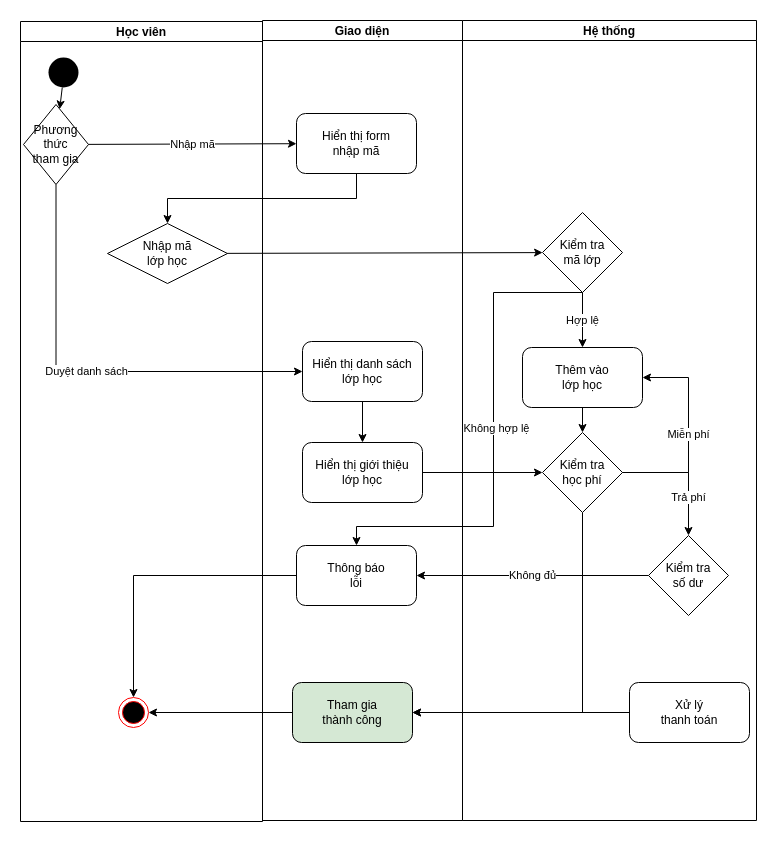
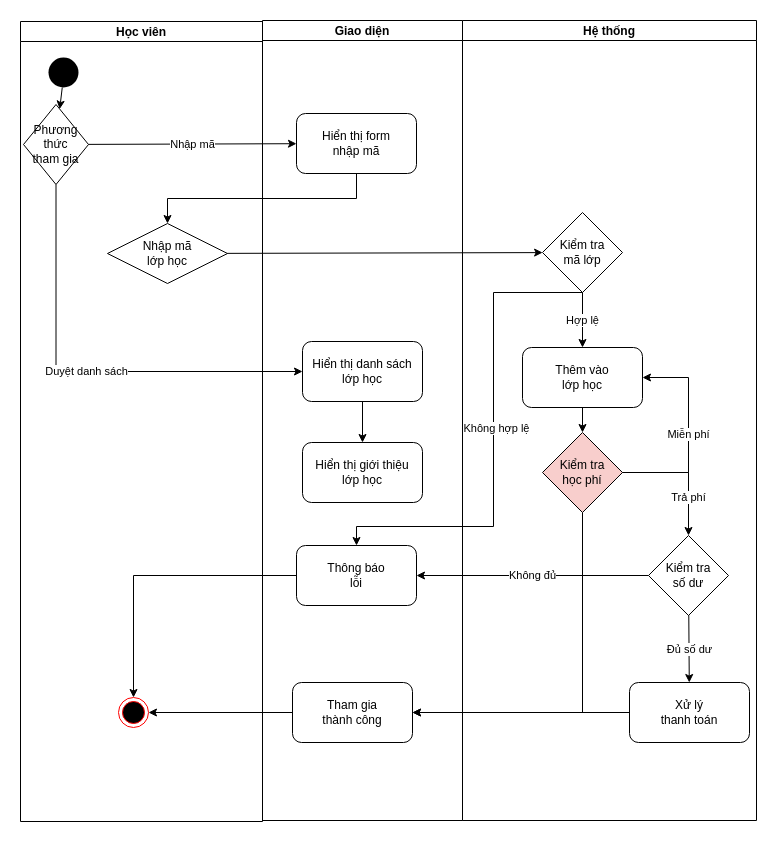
- <mxCell id="29" value="" style="endArrow=classic;html=1;rounded=0;curved=0;" parent="1" source="10" target="18" edge="1"><mxGeometry relative="1" as="geometry" /></mxCell>
- <mxCell id="18" value="Kiểm tra&#10;học phí" style="rhombus;whiteSpace=wrap;html=1;" parent="13" vertex="1"><mxGeometry x="80" y="412" width="80" height="80" as="geometry" /></mxCell>
+ <mxCell id="18" value="Kiểm tra&#10;học phí" style="rhombus;whiteSpace=wrap;html=1;fillColor=#f8cecc;" parent="13" vertex="1"><mxGeometry x="80" y="412" width="80" height="80" as="geometry" /></mxCell>
+ <mxCell id="30" value="Đủ số dư" style="endArrow=classic;html=1;" parent="1" source="15" target="16" edge="1"><mxGeometry relative="1" as="geometry" /></mxCell>
- <mxCell id="11" value="Tham gia&#10;thành công" style="rounded=1;whiteSpace=wrap;html=1;fillColor=#d5e8d4;" parent="7" vertex="1"><mxGeometry x="30" y="662" width="120" height="60" as="geometry" /></mxCell>
+ <mxCell id="11" value="Tham gia&#10;thành công" style="rounded=1;whiteSpace=wrap;html=1;" parent="7" vertex="1"><mxGeometry x="30" y="662" width="120" height="60" as="geometry" /></mxCell>
